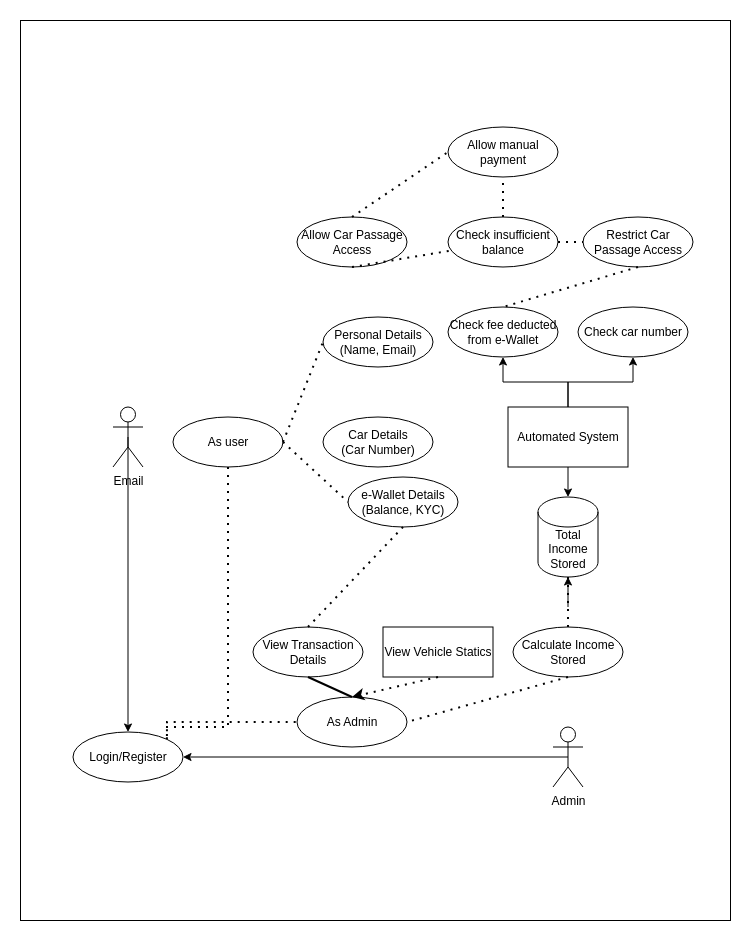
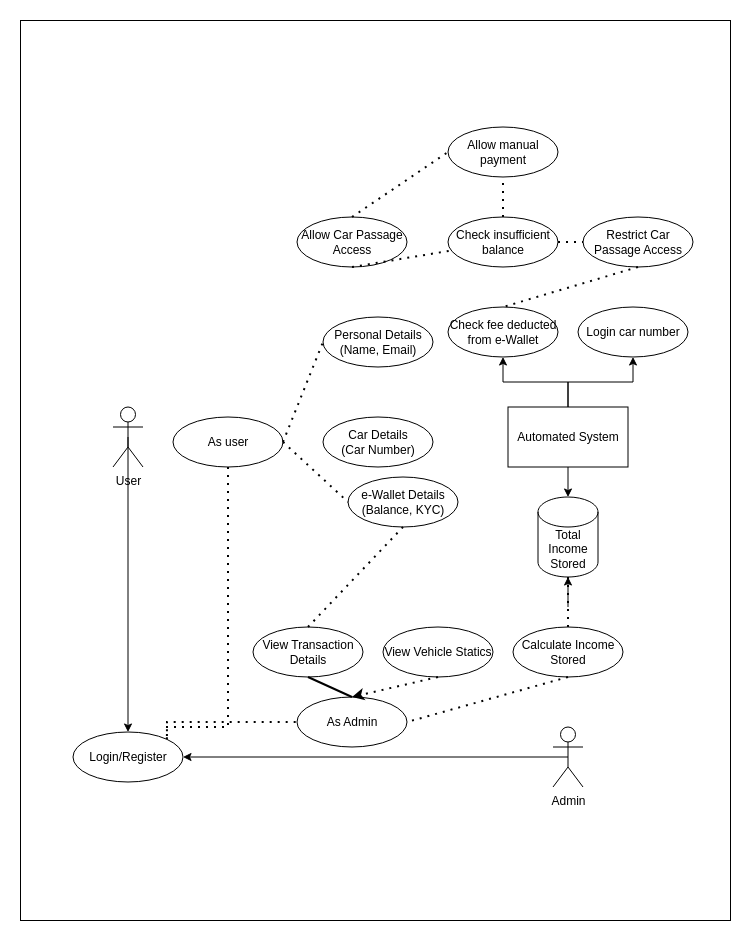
- <mxCell id="15" value="Check car number" style="ellipse;whiteSpace=wrap;html=1;" vertex="1" parent="1"><mxGeometry x="577.5" y="306.5" width="110" height="50" as="geometry" /></mxCell>
+ <mxCell id="15" value="Login car number" style="ellipse;whiteSpace=wrap;html=1;" vertex="1" parent="1"><mxGeometry x="577.5" y="306.5" width="110" height="50" as="geometry" /></mxCell>
- <mxCell id="4" value="Email" style="shape=umlActor;verticalLabelPosition=bottom;verticalAlign=top;html=1;outlineConnect=0;" vertex="1" parent="1"><mxGeometry x="112.5" y="406.5" width="30" height="60" as="geometry" /></mxCell>
+ <mxCell id="4" value="User" style="shape=umlActor;verticalLabelPosition=bottom;verticalAlign=top;html=1;outlineConnect=0;" vertex="1" parent="1"><mxGeometry x="112.5" y="406.5" width="30" height="60" as="geometry" /></mxCell>
- <mxCell id="31" value="View Vehicle Statics" style="whiteSpace=wrap;html=1;rounded=0;" vertex="1" parent="1"><mxGeometry x="382.5" y="626.5" width="110" height="50" as="geometry" /></mxCell>
+ <mxCell id="31" value="View Vehicle Statics" style="ellipse;whiteSpace=wrap;html=1;" vertex="1" parent="1"><mxGeometry x="382.5" y="626.5" width="110" height="50" as="geometry" /></mxCell>
